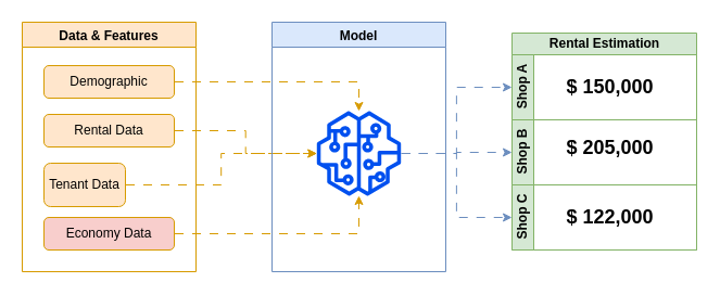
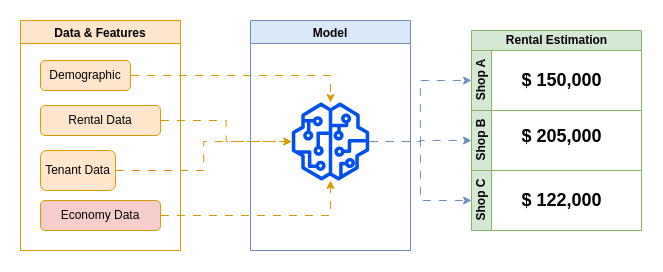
- <mxCell id="3" value="Demographic" style="rounded=1;whiteSpace=wrap;html=1;fillColor=#ffe6cc;strokeColor=#d79b00;" vertex="1" parent="2"><mxGeometry x="20" y="40" width="120" height="30" as="geometry" /></mxCell>
+ <mxCell id="3" value="Demographic" style="rounded=1;whiteSpace=wrap;html=1;fillColor=#ffe6cc;strokeColor=#d79b00;" vertex="1" parent="2"><mxGeometry x="20" y="40" width="90" height="30" as="geometry" /></mxCell>
